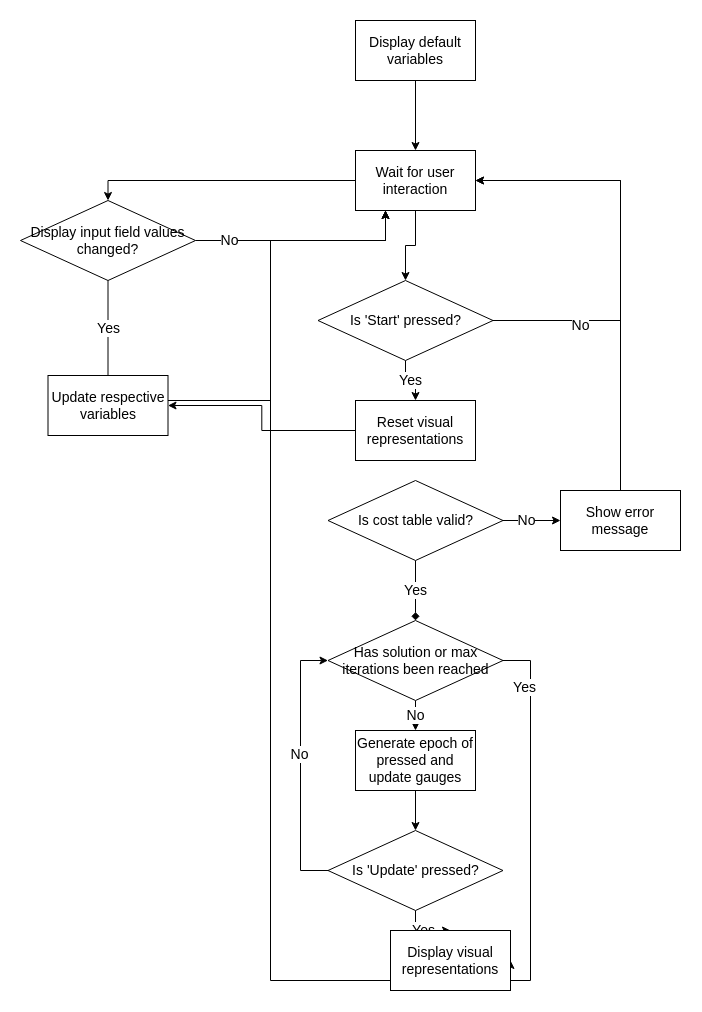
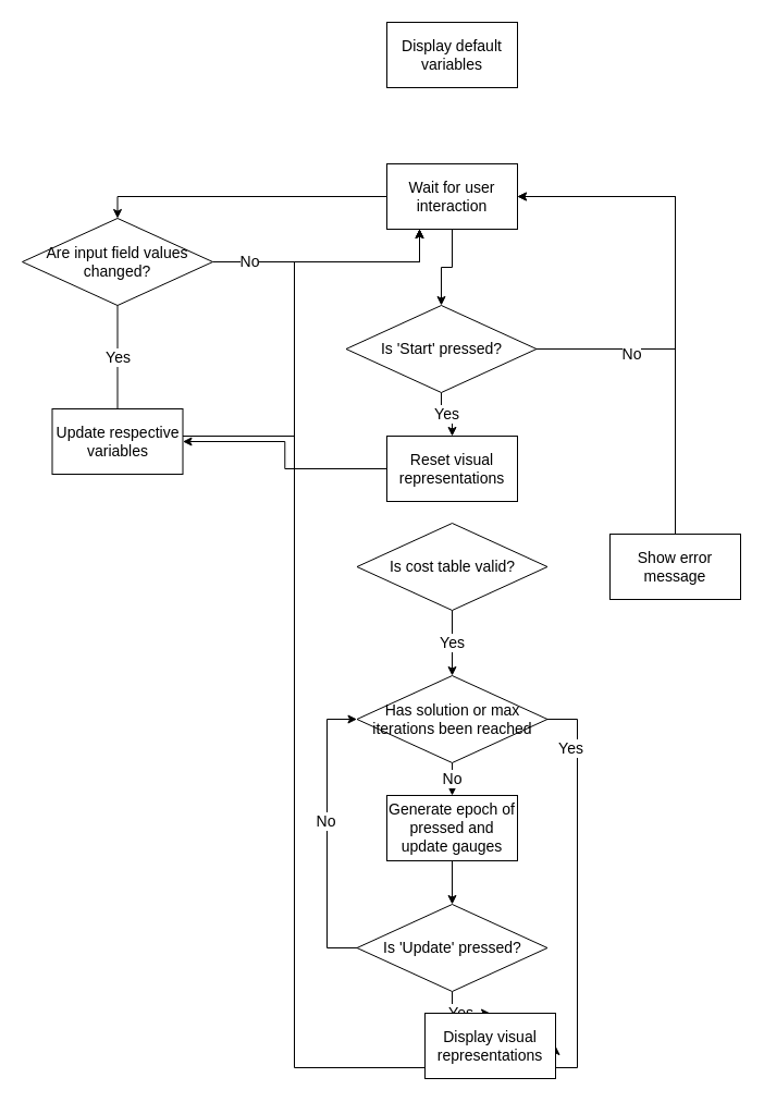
- <mxCell id="2" value="" style="edgeStyle=orthogonalEdgeStyle;rounded=0;orthogonalLoop=1;jettySize=auto;html=1;fontSize=14;" edge="1" parent="1" source="3" target="6"><mxGeometry relative="1" as="geometry" /></mxCell>
- <mxCell id="9" value="Display input field values changed?" style="rhombus;whiteSpace=wrap;html=1;fontSize=14;" vertex="1" parent="1"><mxGeometry x="20" y="200" width="175" height="80" as="geometry" /></mxCell>
+ <mxCell id="9" value="Are input field values changed?" style="rhombus;whiteSpace=wrap;html=1;fontSize=14;" vertex="1" parent="1"><mxGeometry x="20" y="200" width="175" height="80" as="geometry" /></mxCell>
- <mxCell id="14" value="No" style="edgeStyle=orthogonalEdgeStyle;rounded=0;orthogonalLoop=1;jettySize=auto;html=1;entryX=0;entryY=0.5;entryDx=0;entryDy=0;fontSize=14;" edge="1" parent="1" source="16" target="20"><mxGeometry x="-0.185" relative="1" as="geometry"><mxPoint as="offset" /></mxGeometry></mxCell>
- <mxCell id="15" value="Yes" style="edgeStyle=orthogonalEdgeStyle;rounded=0;orthogonalLoop=1;jettySize=auto;html=1;fontSize=14;entryX=0.5;entryY=0;entryDx=0;entryDy=0;endArrow=diamond;" edge="1" parent="1" source="16" target="30"><mxGeometry relative="1" as="geometry"><mxPoint x="415" y="640" as="targetPoint" /></mxGeometry></mxCell>
+ <mxCell id="15" value="Yes" style="edgeStyle=orthogonalEdgeStyle;rounded=0;orthogonalLoop=1;jettySize=auto;html=1;fontSize=14;entryX=0.5;entryY=0;entryDx=0;entryDy=0;" edge="1" parent="1" source="16" target="30"><mxGeometry relative="1" as="geometry"><mxPoint x="415" y="640" as="targetPoint" /></mxGeometry></mxCell>
